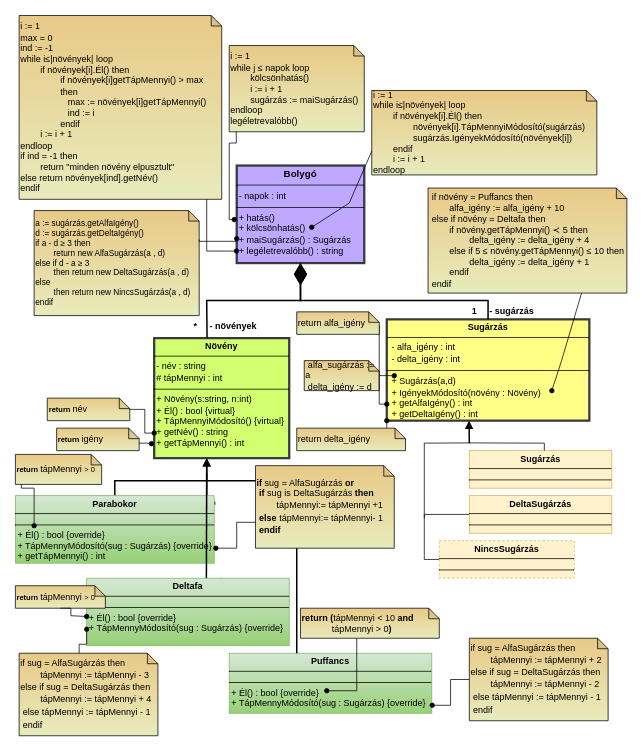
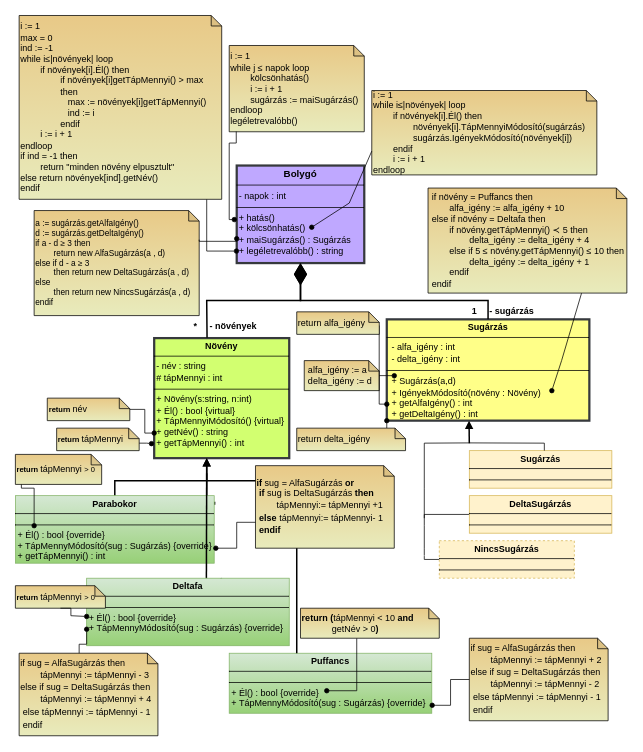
- <mxCell id="20" value="&amp;nbsp;alfa_sugárzás := a&amp;nbsp;&lt;div&gt;&amp;nbsp;delta_igény := d&lt;/div&gt;" style="shape=note;whiteSpace=wrap;html=1;backgroundOutline=1;darkOpacity=0.05;fillColor=#e8c987;strokeColor=#000000;size=14;align=left;fillStyle=auto;gradientColor=#e8ebbc;" parent="1" vertex="1"><mxGeometry x="405" y="480" width="100" height="40" as="geometry" /></mxCell>
+ <mxCell id="20" value="&amp;nbsp;alfa_igény := a&amp;nbsp;&lt;div&gt;&amp;nbsp;delta_igény := d&lt;/div&gt;" style="shape=note;whiteSpace=wrap;html=1;backgroundOutline=1;darkOpacity=0.05;fillColor=#e8c987;strokeColor=#000000;size=14;align=left;fillStyle=auto;gradientColor=#e8ebbc;" parent="1" vertex="1"><mxGeometry x="405" y="480" width="100" height="40" as="geometry" /></mxCell>
- <mxCell id="56" value="&lt;font style=&quot;font-size: 10px;&quot;&gt;&lt;b&gt;return&lt;/b&gt;&lt;b&gt;&amp;nbsp;&lt;/b&gt;&lt;span style=&quot;font-size: 12px;&quot;&gt;igény&amp;nbsp;&lt;/span&gt;&lt;/font&gt;" style="shape=note;whiteSpace=wrap;html=1;backgroundOutline=1;darkOpacity=0.05;fillColor=#e8c987;strokeColor=#000000;size=14;align=left;fillStyle=auto;gradientColor=#e8ebbc;" vertex="1" parent="1"><mxGeometry x="75" y="570" width="110" height="30" as="geometry" /></mxCell>
+ <mxCell id="56" value="&lt;font style=&quot;font-size: 10px;&quot;&gt;&lt;b&gt;return&lt;/b&gt;&lt;b&gt;&amp;nbsp;&lt;/b&gt;&lt;span style=&quot;font-size: 12px;&quot;&gt;tápMennyi&amp;nbsp;&lt;/span&gt;&lt;/font&gt;" style="shape=note;whiteSpace=wrap;html=1;backgroundOutline=1;darkOpacity=0.05;fillColor=#e8c987;strokeColor=#000000;size=14;align=left;fillStyle=auto;gradientColor=#e8ebbc;" vertex="1" parent="1"><mxGeometry x="75" y="570" width="110" height="30" as="geometry" /></mxCell>
- <mxCell id="55" value="&lt;font style=&quot;font-size: 12px;&quot;&gt;&lt;b&gt;return (&lt;/b&gt;&lt;span style=&quot;font-size: 12px;&quot;&gt;tápMennyi&amp;nbsp;&lt;/span&gt;&amp;lt; 10 &lt;b&gt;and&amp;nbsp; &amp;nbsp;&lt;span style=&quot;white-space: pre;&quot;&gt;&#09;&lt;/span&gt;&amp;nbsp; &amp;nbsp;&amp;nbsp;&lt;/b&gt;&lt;span style=&quot;font-size: 12px;&quot;&gt;tápMennyi&amp;nbsp;&lt;/span&gt;&amp;gt; 0&lt;b&gt;)&lt;/b&gt;&lt;/font&gt;" style="shape=note;whiteSpace=wrap;html=1;backgroundOutline=1;darkOpacity=0.05;fillColor=#e8c987;strokeColor=#000000;size=14;align=left;fillStyle=auto;gradientColor=#e8ebbc;" vertex="1" parent="1"><mxGeometry x="400" y="810" width="185" height="40" as="geometry" /></mxCell>
+ <mxCell id="55" value="&lt;font style=&quot;font-size: 12px;&quot;&gt;&lt;b&gt;return (&lt;/b&gt;&lt;span style=&quot;font-size: 12px;&quot;&gt;tápMennyi&amp;nbsp;&lt;/span&gt;&amp;lt; 10 &lt;b&gt;and&amp;nbsp; &amp;nbsp;&lt;span style=&quot;white-space: pre;&quot;&gt;&#09;&lt;/span&gt;&amp;nbsp; &amp;nbsp;&amp;nbsp;&lt;/b&gt;&lt;span style=&quot;font-size: 12px;&quot;&gt;getNév&amp;nbsp;&lt;/span&gt;&amp;gt; 0&lt;b&gt;)&lt;/b&gt;&lt;/font&gt;" style="shape=note;whiteSpace=wrap;html=1;backgroundOutline=1;darkOpacity=0.05;fillColor=#e8c987;strokeColor=#000000;size=14;align=left;fillStyle=auto;gradientColor=#e8ebbc;" vertex="1" parent="1"><mxGeometry x="400" y="810" width="185" height="40" as="geometry" /></mxCell>
